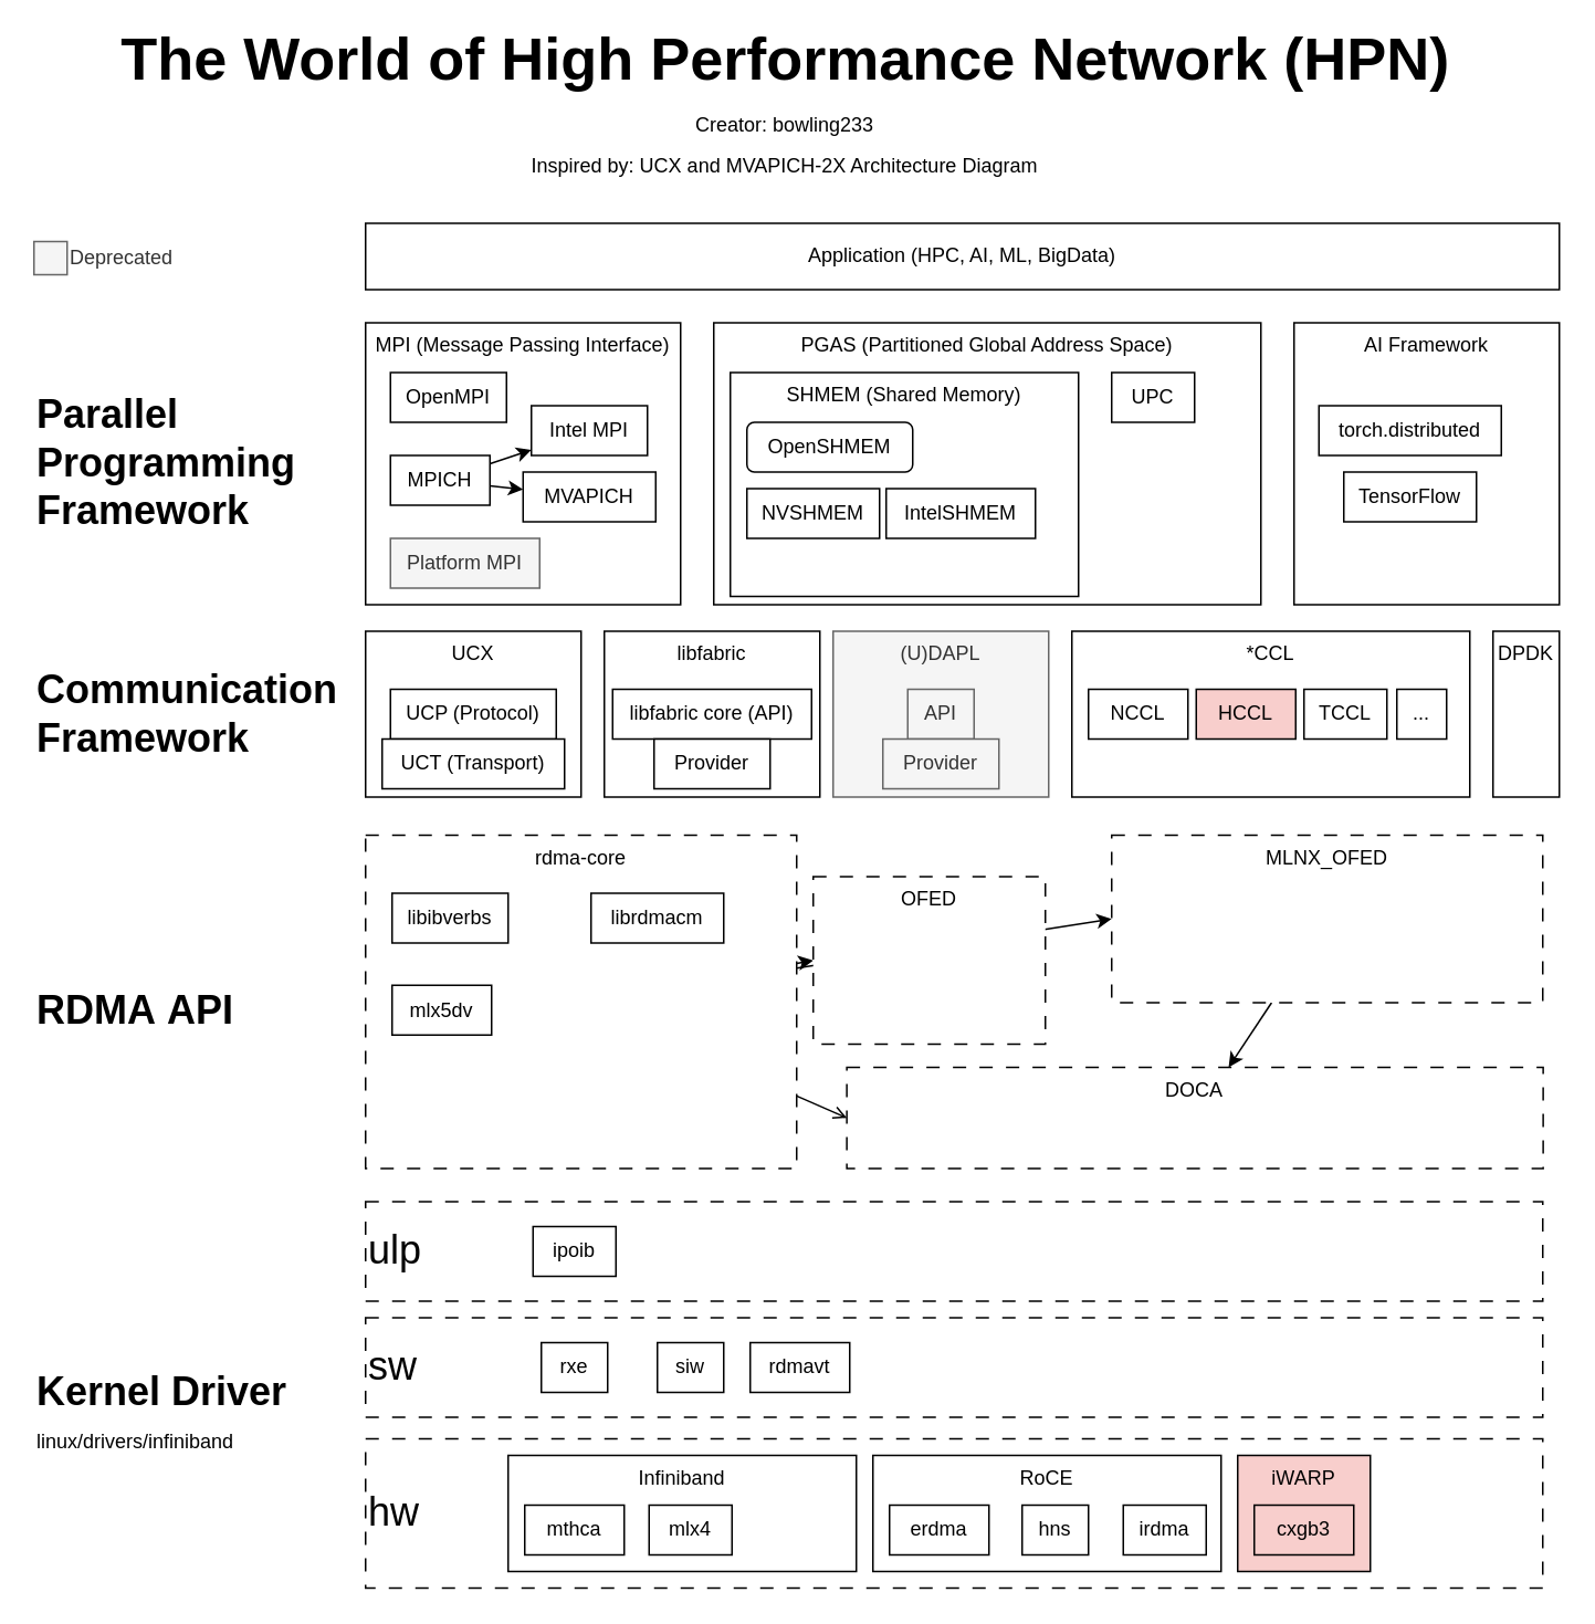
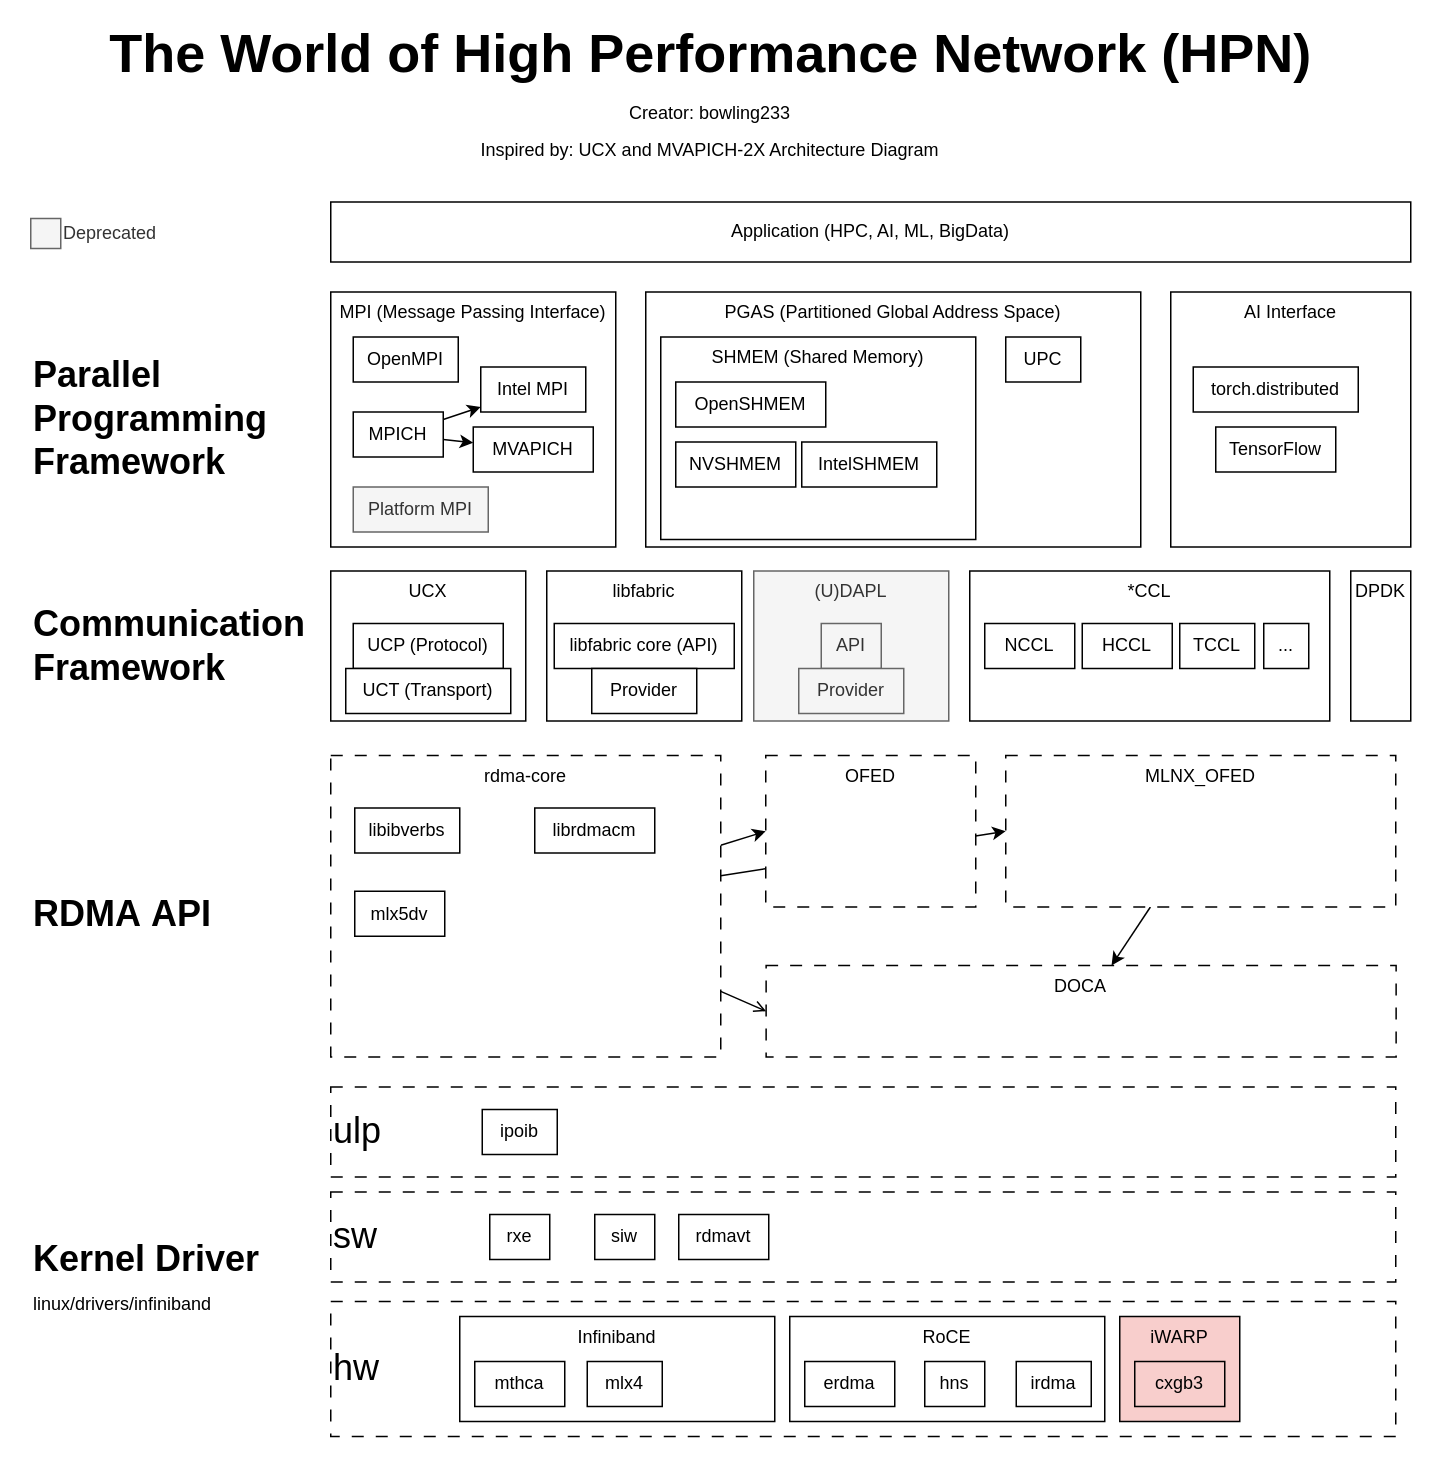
- <mxCell id="35" value="AI Framework" style="rounded=0;whiteSpace=wrap;html=1;verticalAlign=top;" parent="1" vertex="1"><mxGeometry x="780" y="194" width="160" height="170" as="geometry" /></mxCell>
+ <mxCell id="35" value="AI Interface" style="rounded=0;whiteSpace=wrap;html=1;verticalAlign=top;" parent="1" vertex="1"><mxGeometry x="780" y="194" width="160" height="170" as="geometry" /></mxCell>
- <mxCell id="20" value="OpenSHMEM" style="whiteSpace=wrap;html=1;autosize=1;rounded=1;" parent="1" vertex="1"><mxGeometry x="450" y="254" width="100" height="30" as="geometry" /></mxCell>
+ <mxCell id="20" value="OpenSHMEM" style="rounded=0;whiteSpace=wrap;html=1;autosize=1;" parent="1" vertex="1"><mxGeometry x="450" y="254" width="100" height="30" as="geometry" /></mxCell>
- <mxCell id="40" value="HCCL" style="rounded=0;whiteSpace=wrap;html=1;autosize=1;fillColor=#f8cecc;" parent="1" vertex="1"><mxGeometry x="721" y="415" width="60" height="30" as="geometry" /></mxCell>
+ <mxCell id="40" value="HCCL" style="rounded=0;whiteSpace=wrap;html=1;autosize=1;" parent="1" vertex="1"><mxGeometry x="721" y="415" width="60" height="30" as="geometry" /></mxCell>
- <mxCell id="48" value="OFED" style="rounded=0;whiteSpace=wrap;html=1;verticalAlign=top;dashed=1;dashPattern=8 8;" parent="1" vertex="1"><mxGeometry x="490" y="528" width="140" height="101" as="geometry" /></mxCell>
+ <mxCell id="48" value="OFED" style="rounded=0;whiteSpace=wrap;html=1;verticalAlign=top;dashed=1;dashPattern=8 8;" parent="1" vertex="1"><mxGeometry x="510" y="503" width="140" height="101" as="geometry" /></mxCell>
